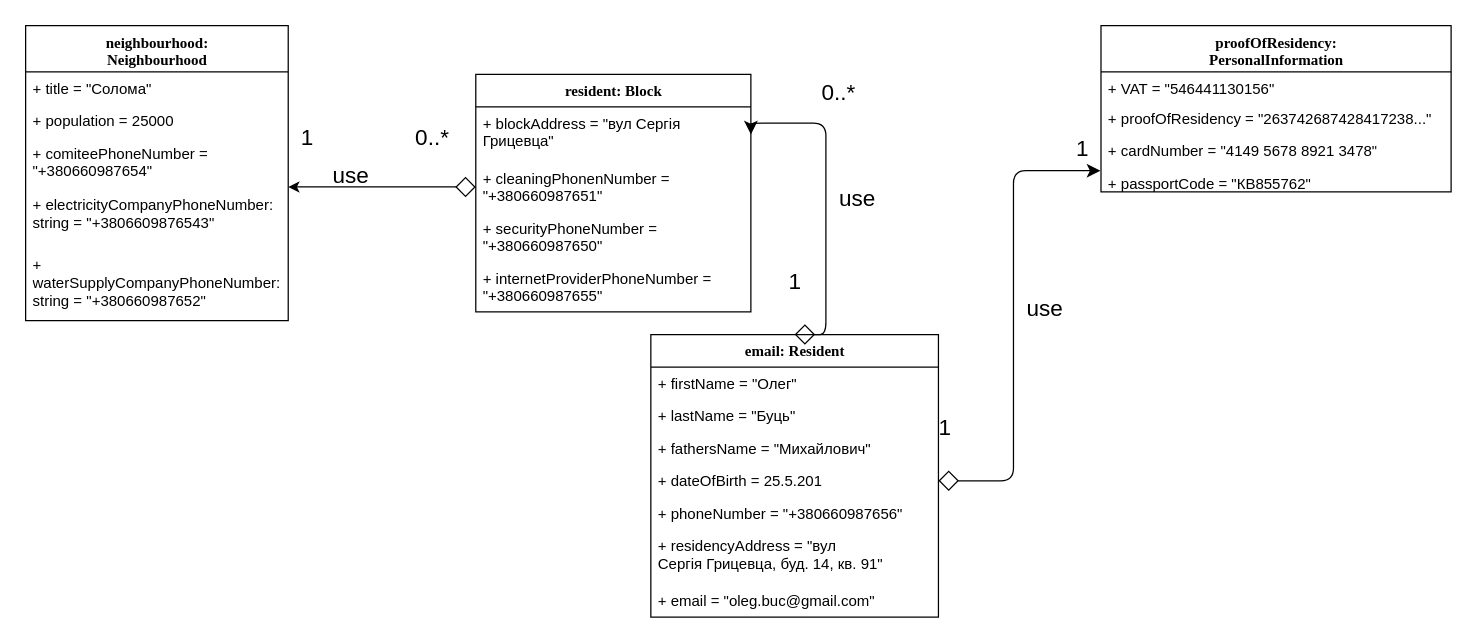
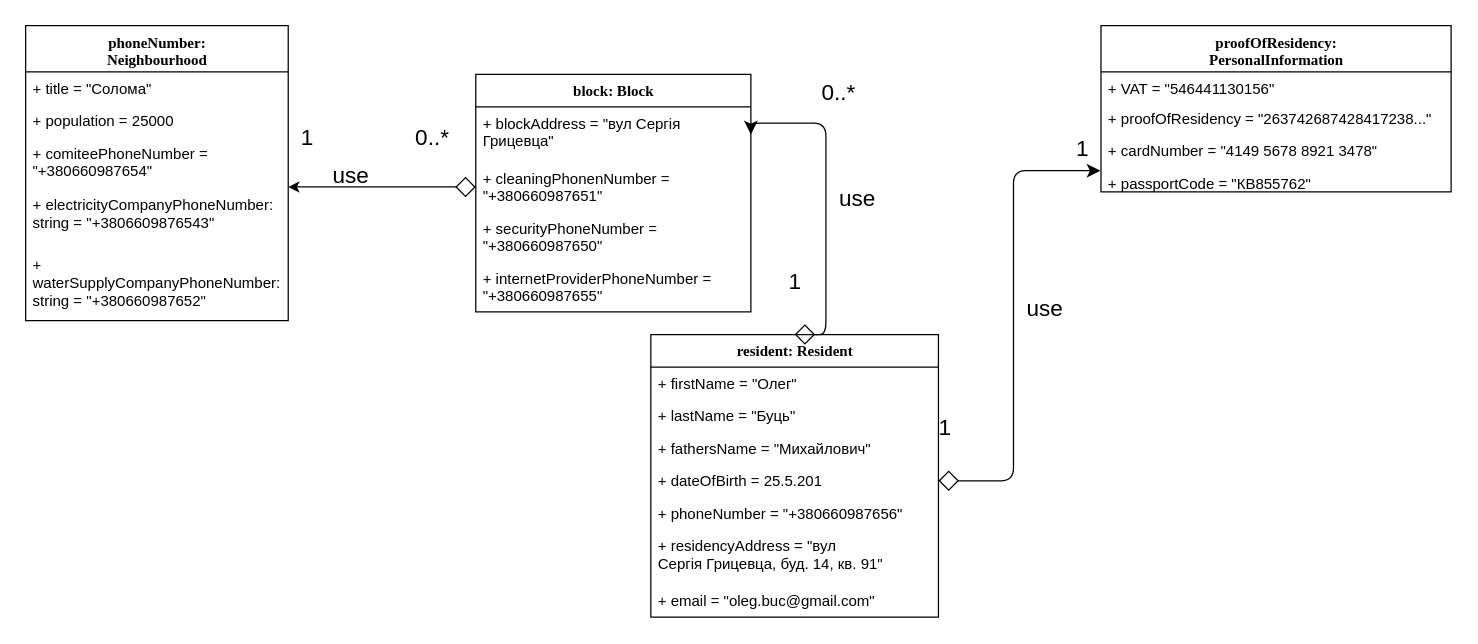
- <mxCell id="8" value="neighbourhood:&lt;br&gt;Neighbourhood" style="swimlane;html=1;fontStyle=1;align=center;verticalAlign=top;childLayout=stackLayout;horizontal=1;startSize=37;horizontalStack=0;resizeParent=1;resizeLast=0;collapsible=1;marginBottom=0;swimlaneFillColor=#ffffff;rounded=0;shadow=0;comic=0;labelBackgroundColor=none;strokeWidth=1;fillColor=none;fontFamily=Verdana;fontSize=12" vertex="1" parent="1"><mxGeometry x="20" y="20" width="210" height="236" as="geometry" /></mxCell>
+ <mxCell id="8" value="phoneNumber:&lt;br&gt;Neighbourhood" style="swimlane;html=1;fontStyle=1;align=center;verticalAlign=top;childLayout=stackLayout;horizontal=1;startSize=37;horizontalStack=0;resizeParent=1;resizeLast=0;collapsible=1;marginBottom=0;swimlaneFillColor=#ffffff;rounded=0;shadow=0;comic=0;labelBackgroundColor=none;strokeWidth=1;fillColor=none;fontFamily=Verdana;fontSize=12" vertex="1" parent="1"><mxGeometry x="20" y="20" width="210" height="236" as="geometry" /></mxCell>
- <mxCell id="2" value="resident: Block" style="swimlane;html=1;fontStyle=1;align=center;verticalAlign=top;childLayout=stackLayout;horizontal=1;startSize=26;horizontalStack=0;resizeParent=1;resizeLast=0;collapsible=1;marginBottom=0;swimlaneFillColor=#ffffff;rounded=0;shadow=0;comic=0;labelBackgroundColor=none;strokeWidth=1;fillColor=none;fontFamily=Verdana;fontSize=12" vertex="1" parent="1"><mxGeometry x="380" y="59" width="220" height="190" as="geometry" /></mxCell>
+ <mxCell id="2" value="block: Block" style="swimlane;html=1;fontStyle=1;align=center;verticalAlign=top;childLayout=stackLayout;horizontal=1;startSize=26;horizontalStack=0;resizeParent=1;resizeLast=0;collapsible=1;marginBottom=0;swimlaneFillColor=#ffffff;rounded=0;shadow=0;comic=0;labelBackgroundColor=none;strokeWidth=1;fillColor=none;fontFamily=Verdana;fontSize=12" vertex="1" parent="1"><mxGeometry x="380" y="59" width="220" height="190" as="geometry" /></mxCell>
- <mxCell id="14" value="email: Resident" style="swimlane;html=1;fontStyle=1;align=center;verticalAlign=top;childLayout=stackLayout;horizontal=1;startSize=26;horizontalStack=0;resizeParent=1;resizeLast=0;collapsible=1;marginBottom=0;swimlaneFillColor=#ffffff;rounded=0;shadow=0;comic=0;labelBackgroundColor=none;strokeWidth=1;fillColor=none;fontFamily=Verdana;fontSize=12" vertex="1" parent="1"><mxGeometry x="520" y="267" width="230" height="226" as="geometry" /></mxCell>
+ <mxCell id="14" value="resident: Resident" style="swimlane;html=1;fontStyle=1;align=center;verticalAlign=top;childLayout=stackLayout;horizontal=1;startSize=26;horizontalStack=0;resizeParent=1;resizeLast=0;collapsible=1;marginBottom=0;swimlaneFillColor=#ffffff;rounded=0;shadow=0;comic=0;labelBackgroundColor=none;strokeWidth=1;fillColor=none;fontFamily=Verdana;fontSize=12" vertex="1" parent="1"><mxGeometry x="520" y="267" width="230" height="226" as="geometry" /></mxCell>
